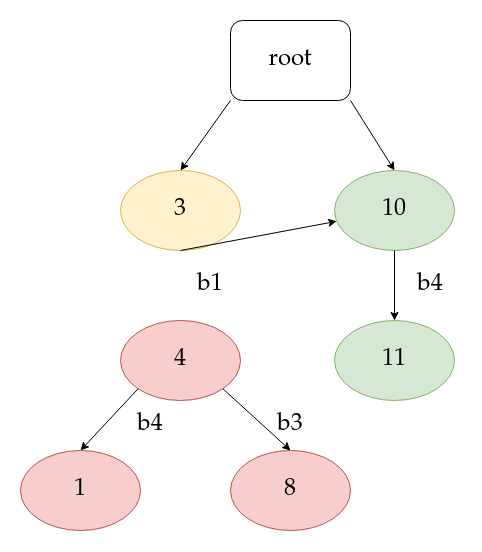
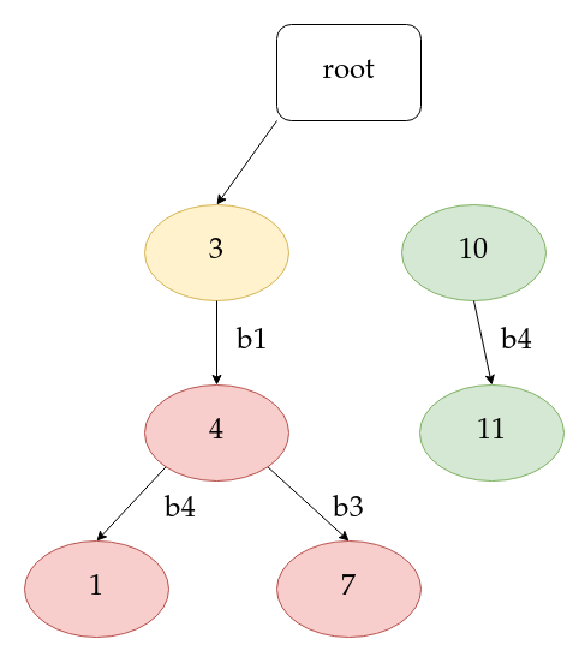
- <mxCell id="10" value="" style="endArrow=classic;html=1;rounded=0;fontFamily=TeX Gyre Pagella;fontSize=24;exitX=1;exitY=1;exitDx=0;exitDy=0;entryX=0.5;entryY=0;entryDx=0;entryDy=0;" edge="1" parent="1" source="2" target="4"><mxGeometry width="50" height="50" relative="1" as="geometry"><mxPoint x="257.574" y="98.284" as="sourcePoint" /><mxPoint x="190" y="180" as="targetPoint" /></mxGeometry></mxCell>
- <mxCell id="12" value="" style="endArrow=classic;html=1;rounded=0;fontFamily=TeX Gyre Pagella;fontSize=24;exitX=0.5;exitY=1;exitDx=0;exitDy=0;" edge="1" parent="1" source="3" target="4"><mxGeometry width="50" height="50" relative="1" as="geometry"><mxPoint x="200" y="250" as="sourcePoint" /><mxPoint x="200" y="320" as="targetPoint" /></mxGeometry></mxCell>
+ <mxCell id="12" value="" style="endArrow=classic;html=1;rounded=0;fontFamily=TeX Gyre Pagella;fontSize=24;exitX=0.5;exitY=1;exitDx=0;exitDy=0;entryX=0.5;entryY=0;entryDx=0;entryDy=0;" edge="1" parent="1" source="3" target="5"><mxGeometry width="50" height="50" relative="1" as="geometry"><mxPoint x="200" y="250" as="sourcePoint" /><mxPoint x="200" y="320" as="targetPoint" /></mxGeometry></mxCell>
- <mxCell id="6" value="&lt;font face=&quot;TeX Gyre Pagella&quot; style=&quot;font-size: 24px&quot;&gt;11&lt;/font&gt;" style="ellipse;whiteSpace=wrap;html=1;fillColor=#d5e8d4;strokeColor=#82b366;" vertex="1" parent="1"><mxGeometry x="334" y="320" width="120" height="80" as="geometry" /></mxCell>
+ <mxCell id="6" value="&lt;font face=&quot;TeX Gyre Pagella&quot; style=&quot;font-size: 24px&quot;&gt;11&lt;/font&gt;" style="ellipse;whiteSpace=wrap;html=1;fillColor=#d5e8d4;strokeColor=#82b366;" vertex="1" parent="1"><mxGeometry x="349" y="320" width="120" height="80" as="geometry" /></mxCell>
- <mxCell id="8" value="&lt;font face=&quot;TeX Gyre Pagella&quot; style=&quot;font-size: 24px&quot;&gt;8&lt;/font&gt;" style="ellipse;whiteSpace=wrap;html=1;fillColor=#f8cecc;strokeColor=#b85450;" vertex="1" parent="1"><mxGeometry x="230" y="450" width="120" height="80" as="geometry" /></mxCell>
+ <mxCell id="8" value="&lt;font face=&quot;TeX Gyre Pagella&quot; style=&quot;font-size: 24px&quot;&gt;7&lt;/font&gt;" style="ellipse;whiteSpace=wrap;html=1;fillColor=#f8cecc;strokeColor=#b85450;" vertex="1" parent="1"><mxGeometry x="230" y="450" width="120" height="80" as="geometry" /></mxCell>
